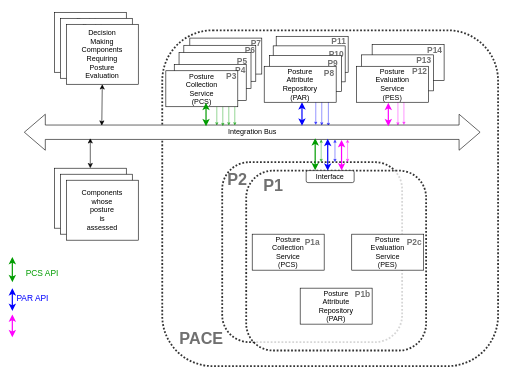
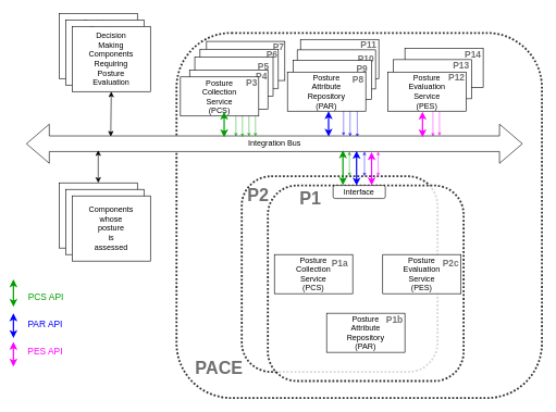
- <mxCell id="42" value="&lt;font color=&quot;#707070&quot;&gt;P1&lt;/font&gt;" style="text;html=1;resizable=0;autosize=1;align=center;verticalAlign=middle;points=[];fillColor=none;strokeColor=none;rounded=0;dashed=1;dashPattern=1 1;opacity=80;fontStyle=1;fontSize=27;fontColor=#636363;" parent="1" vertex="1"><mxGeometry x="430" y="289" width="50" height="40" as="geometry" /></mxCell>
+ <mxCell id="42" value="&lt;font color=&quot;#707070&quot;&gt;P1&lt;/font&gt;" style="text;html=1;resizable=0;autosize=1;align=center;verticalAlign=middle;points=[];fillColor=none;strokeColor=none;rounded=0;dashed=1;dashPattern=1 1;opacity=80;fontStyle=1;fontSize=27;fontColor=#636363;" parent="1" vertex="1"><mxGeometry x="450" y="284" width="50" height="40" as="geometry" /></mxCell>
- <mxCell id="80" value="&lt;font color=&quot;#0000ff&quot;&gt;PAR API&lt;/font&gt;" style="text;html=1;strokeColor=none;fillColor=none;align=center;verticalAlign=middle;whiteSpace=wrap;rounded=0;fontSize=14;" vertex="1" parent="1"><mxGeometry x="24" y="482" width="60" height="30" as="geometry" /></mxCell>
+ <mxCell id="80" value="&lt;font color=&quot;#0000ff&quot;&gt;PAR API&lt;/font&gt;" style="text;html=1;strokeColor=none;fillColor=none;align=center;verticalAlign=middle;whiteSpace=wrap;rounded=0;fontSize=14;" vertex="1" parent="1"><mxGeometry x="39" y="482" width="60" height="30" as="geometry" /></mxCell>
+ <mxCell id="81" value="&lt;font color=&quot;#ff00ff&quot;&gt;PES API&lt;/font&gt;" style="text;html=1;strokeColor=none;fillColor=none;align=center;verticalAlign=middle;whiteSpace=wrap;rounded=0;fontSize=14;" vertex="1" parent="1"><mxGeometry x="39" y="524" width="60" height="30" as="geometry" /></mxCell>
